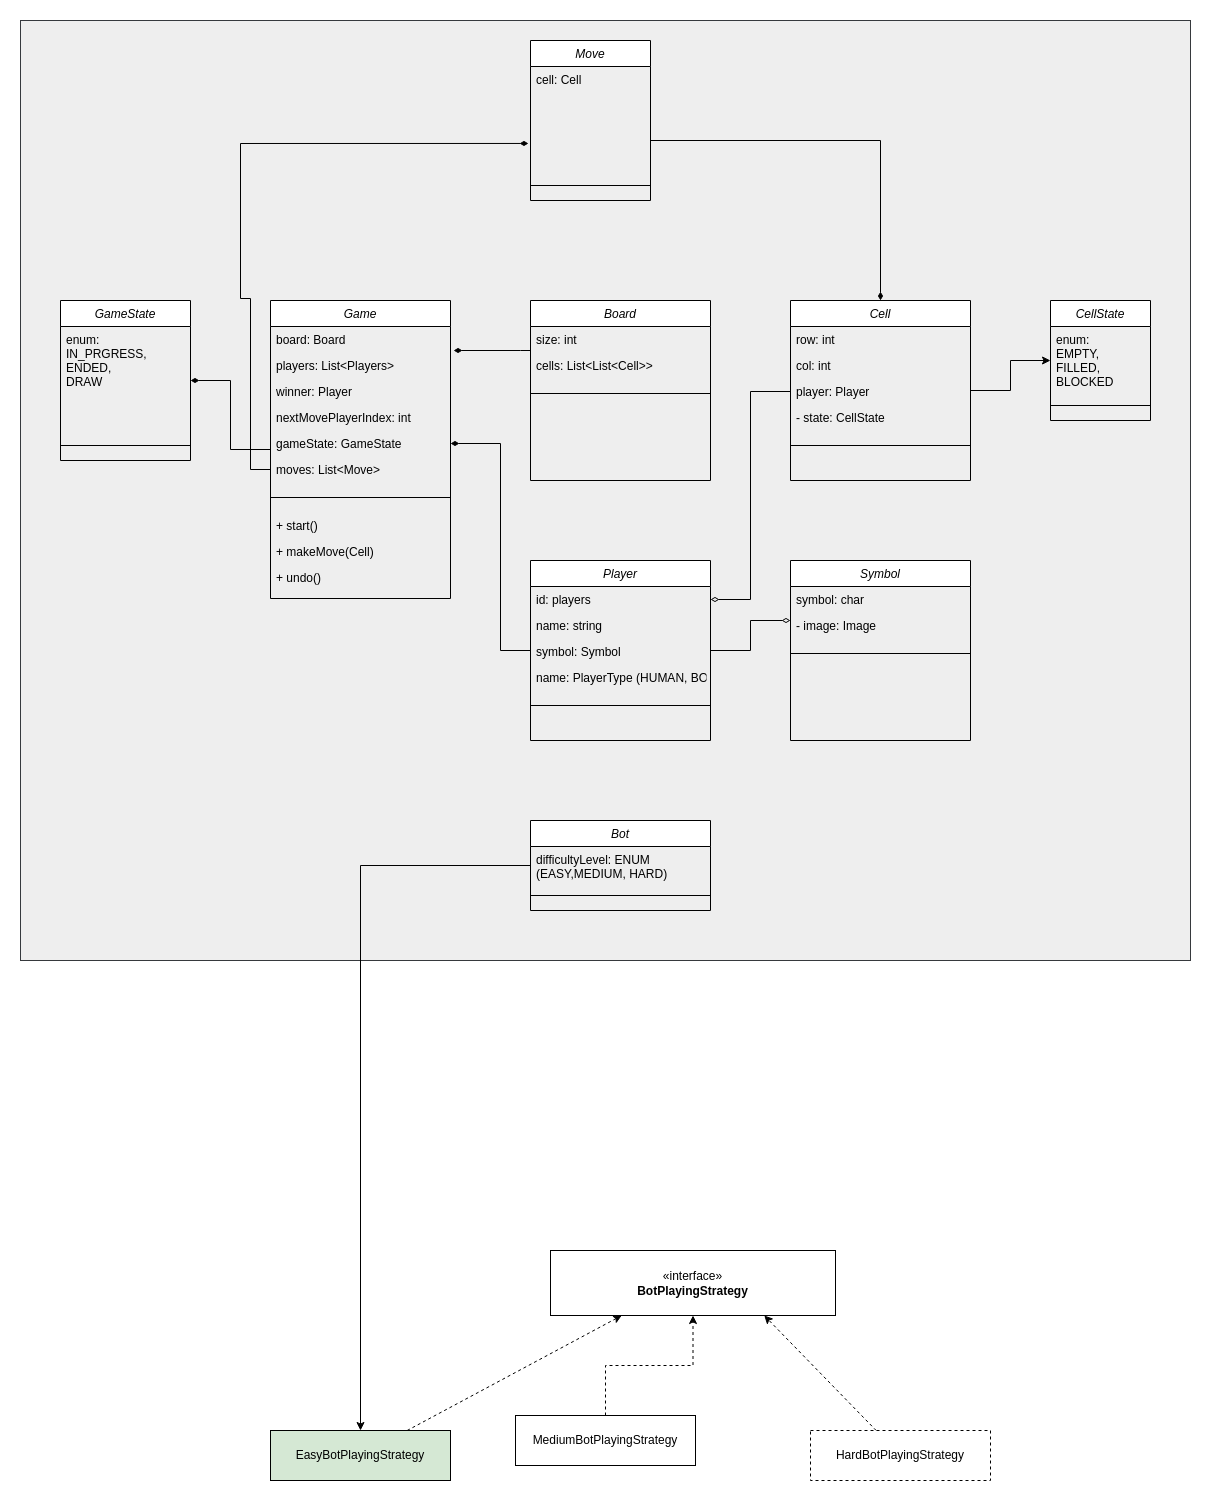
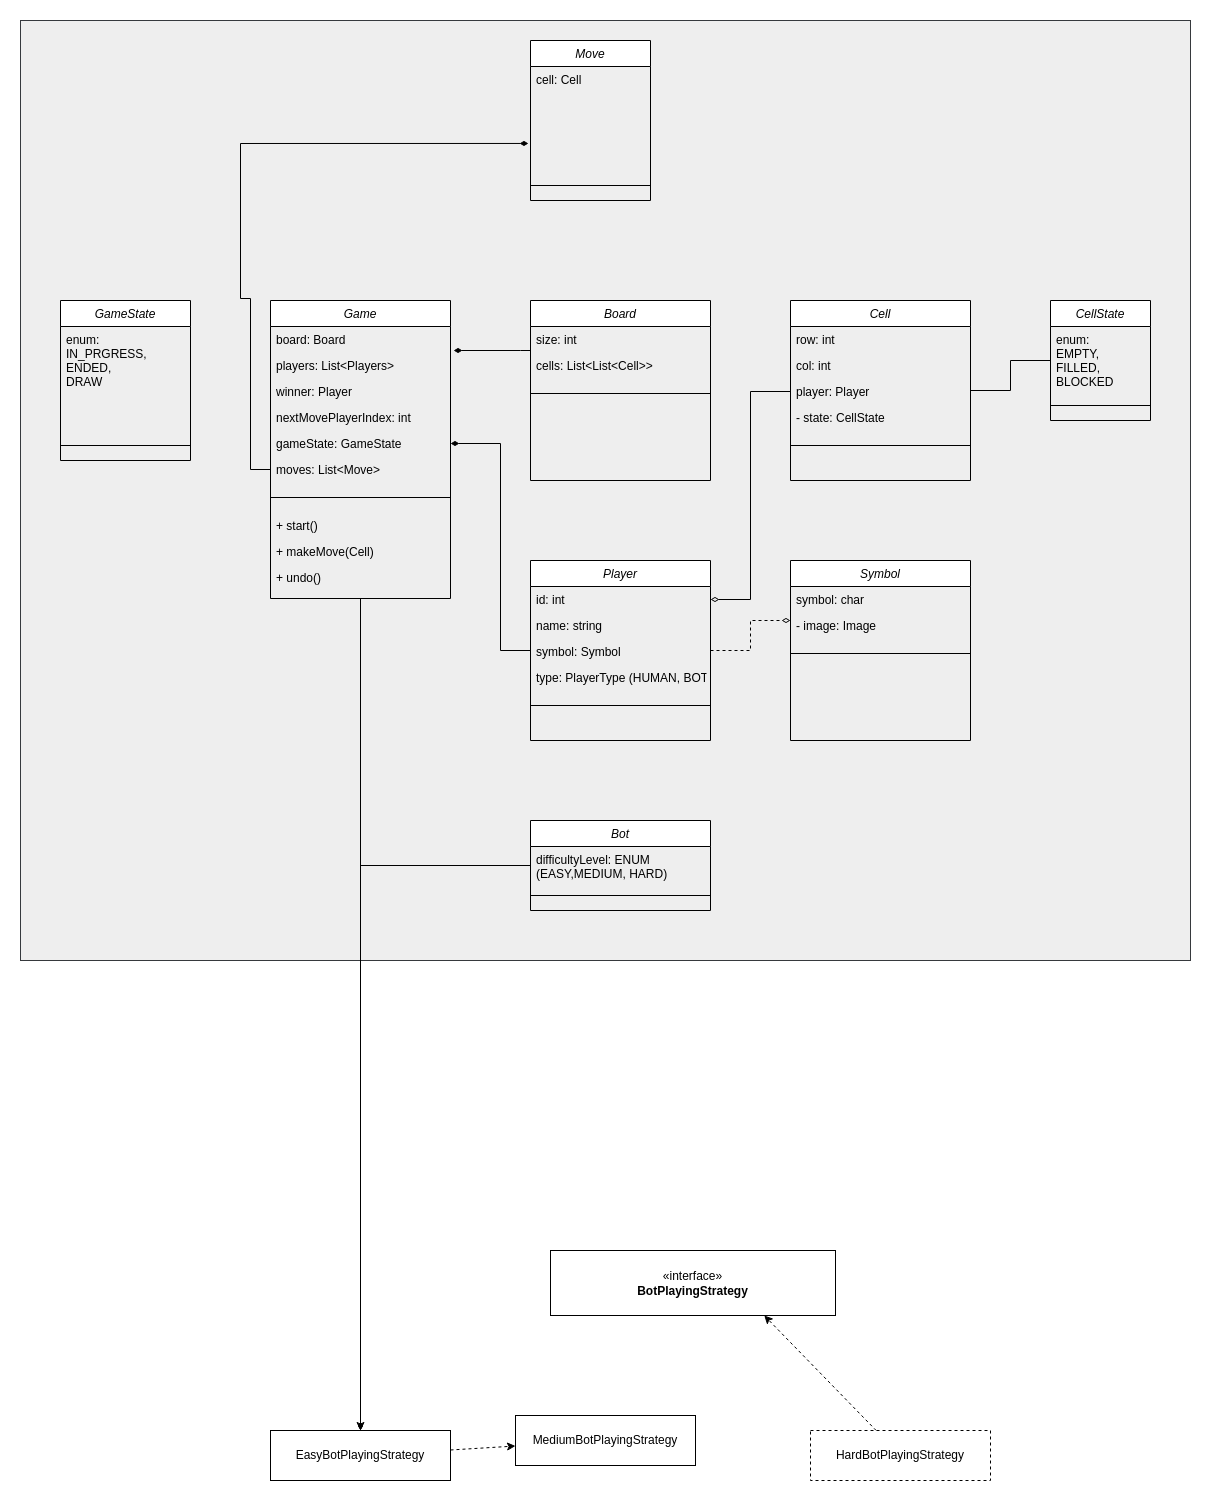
- <mxCell id="54" style="edgeStyle=orthogonalEdgeStyle;rounded=0;orthogonalLoop=1;jettySize=auto;html=1;entryX=0.5;entryY=0;entryDx=0;entryDy=0;endArrow=diamondThin;endFill=1;" edge="1" parent="1" source="52" target="22"><mxGeometry relative="1" as="geometry"><Array as="points"><mxPoint x="880" y="140" /></Array></mxGeometry></mxCell>
- <mxCell id="21" value="" style="edgeStyle=orthogonalEdgeStyle;rounded=0;orthogonalLoop=1;jettySize=auto;html=1;" edge="1" parent="1" source="22" target="28"><mxGeometry relative="1" as="geometry" /></mxCell>
+ <mxCell id="21" value="" style="edgeStyle=orthogonalEdgeStyle;rounded=0;orthogonalLoop=1;jettySize=auto;html=1;endArrow=none;" edge="1" parent="1" source="22" target="28"><mxGeometry relative="1" as="geometry" /></mxCell>
- <mxCell id="4" value="" style="edgeStyle=orthogonalEdgeStyle;rounded=0;orthogonalLoop=1;jettySize=auto;html=1;endArrow=diamondThin;endFill=1;" edge="1" parent="1" source="5" target="45"><mxGeometry relative="1" as="geometry" /></mxCell>
+ <mxCell id="4" value="" style="edgeStyle=orthogonalEdgeStyle;rounded=0;orthogonalLoop=1;jettySize=auto;html=1;endArrow=diamondThin;endFill=1;" edge="1" parent="1" source="5" target="57"><mxGeometry relative="1" as="geometry" /></mxCell>
- <mxCell id="34" value="id: players" style="text;align=left;verticalAlign=top;spacingLeft=4;spacingRight=4;overflow=hidden;rotatable=0;points=[[0,0.5],[1,0.5]];portConstraint=eastwest;" vertex="1" parent="33"><mxGeometry y="26" width="180" height="26" as="geometry" /></mxCell>
+ <mxCell id="34" value="id: int" style="text;align=left;verticalAlign=top;spacingLeft=4;spacingRight=4;overflow=hidden;rotatable=0;points=[[0,0.5],[1,0.5]];portConstraint=eastwest;" vertex="1" parent="33"><mxGeometry y="26" width="180" height="26" as="geometry" /></mxCell>
- <mxCell id="31" value="" style="edgeStyle=orthogonalEdgeStyle;rounded=0;orthogonalLoop=1;jettySize=auto;html=1;endArrow=diamondThin;endFill=0;" edge="1" parent="1" source="33" target="40"><mxGeometry relative="1" as="geometry"><mxPoint x="780" y="610" as="targetPoint" /><Array as="points"><mxPoint x="750" y="650" /><mxPoint x="750" y="620" /></Array></mxGeometry></mxCell>
+ <mxCell id="31" value="" style="edgeStyle=orthogonalEdgeStyle;rounded=0;orthogonalLoop=1;jettySize=auto;html=1;endArrow=diamondThin;endFill=0;dashed=1;" edge="1" parent="1" source="33" target="40"><mxGeometry relative="1" as="geometry"><mxPoint x="780" y="610" as="targetPoint" /><Array as="points"><mxPoint x="750" y="650" /><mxPoint x="750" y="620" /></Array></mxGeometry></mxCell>
- <mxCell id="37" value="name: PlayerType (HUMAN, BOT)&#10;" style="text;align=left;verticalAlign=top;spacingLeft=4;spacingRight=4;overflow=hidden;rotatable=0;points=[[0,0.5],[1,0.5]];portConstraint=eastwest;rounded=0;shadow=0;html=0;" vertex="1" parent="33"><mxGeometry y="104" width="180" height="26" as="geometry" /></mxCell>
+ <mxCell id="37" value="type: PlayerType (HUMAN, BOT)&#10;" style="text;align=left;verticalAlign=top;spacingLeft=4;spacingRight=4;overflow=hidden;rotatable=0;points=[[0,0.5],[1,0.5]];portConstraint=eastwest;rounded=0;shadow=0;html=0;" vertex="1" parent="33"><mxGeometry y="104" width="180" height="26" as="geometry" /></mxCell>
- <mxCell id="58" style="edgeStyle=orthogonalEdgeStyle;rounded=0;orthogonalLoop=1;jettySize=auto;html=1;entryX=0.5;entryY=1;entryDx=0;entryDy=0;dashed=1;" edge="1" parent="1" source="59" target="55"><mxGeometry relative="1" as="geometry" /></mxCell>
- <mxCell id="56" style="rounded=0;orthogonalLoop=1;jettySize=auto;html=1;entryX=0.25;entryY=1;entryDx=0;entryDy=0;dashed=1;" edge="1" parent="1" source="57" target="55"><mxGeometry relative="1" as="geometry" /></mxCell>
+ <mxCell id="56" style="rounded=0;orthogonalLoop=1;jettySize=auto;html=1;dashed=1;" edge="1" parent="1" source="57" target="59"><mxGeometry relative="1" as="geometry" /></mxCell>
- <mxCell id="57" value="EasyBotPlayingStrategy" style="html=1;dropTarget=0;whiteSpace=wrap;fillColor=#d5e8d4;" vertex="1" parent="1"><mxGeometry x="270" y="1430" width="180" height="50" as="geometry" /></mxCell>
+ <mxCell id="57" value="EasyBotPlayingStrategy" style="html=1;dropTarget=0;whiteSpace=wrap;" vertex="1" parent="1"><mxGeometry x="270" y="1430" width="180" height="50" as="geometry" /></mxCell>
